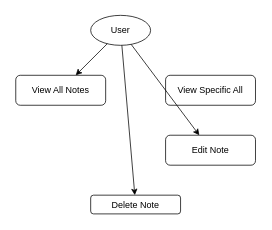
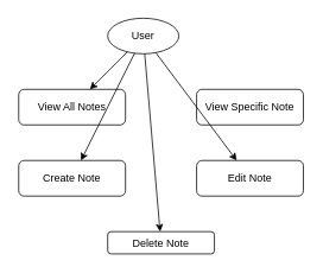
+ <mxCell id="9" edge="1" source="2" target="5" parent="1"><mxGeometry relative="1" as="geometry" /></mxCell>
- <mxCell id="4" value="View Specific All" style="rounded=1;whiteSpace=wrap;html=1;" vertex="1" parent="1"><mxGeometry x="220" y="100" width="120" height="40" as="geometry" /></mxCell>
+ <mxCell id="4" value="View Specific Note" style="rounded=1;whiteSpace=wrap;html=1;" vertex="1" parent="1"><mxGeometry x="220" y="100" width="120" height="40" as="geometry" /></mxCell>
+ <mxCell id="5" value="Create Note" style="rounded=1;whiteSpace=wrap;html=1;" vertex="1" parent="1"><mxGeometry x="20" y="180" width="120" height="40" as="geometry" /></mxCell>
